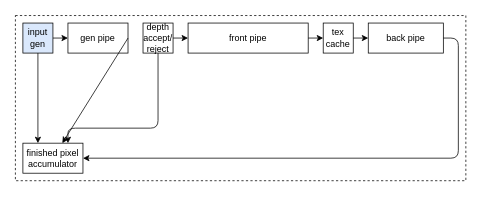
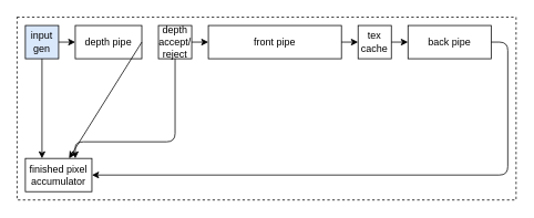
- <mxCell id="10" value="gen pipe" style="rounded=0;whiteSpace=wrap;html=1;" parent="1" vertex="1"><mxGeometry x="90" y="30" width="80" height="40" as="geometry" /></mxCell>
+ <mxCell id="10" value="depth pipe" style="rounded=0;whiteSpace=wrap;html=1;" parent="1" vertex="1"><mxGeometry x="90" y="30" width="80" height="40" as="geometry" /></mxCell>
